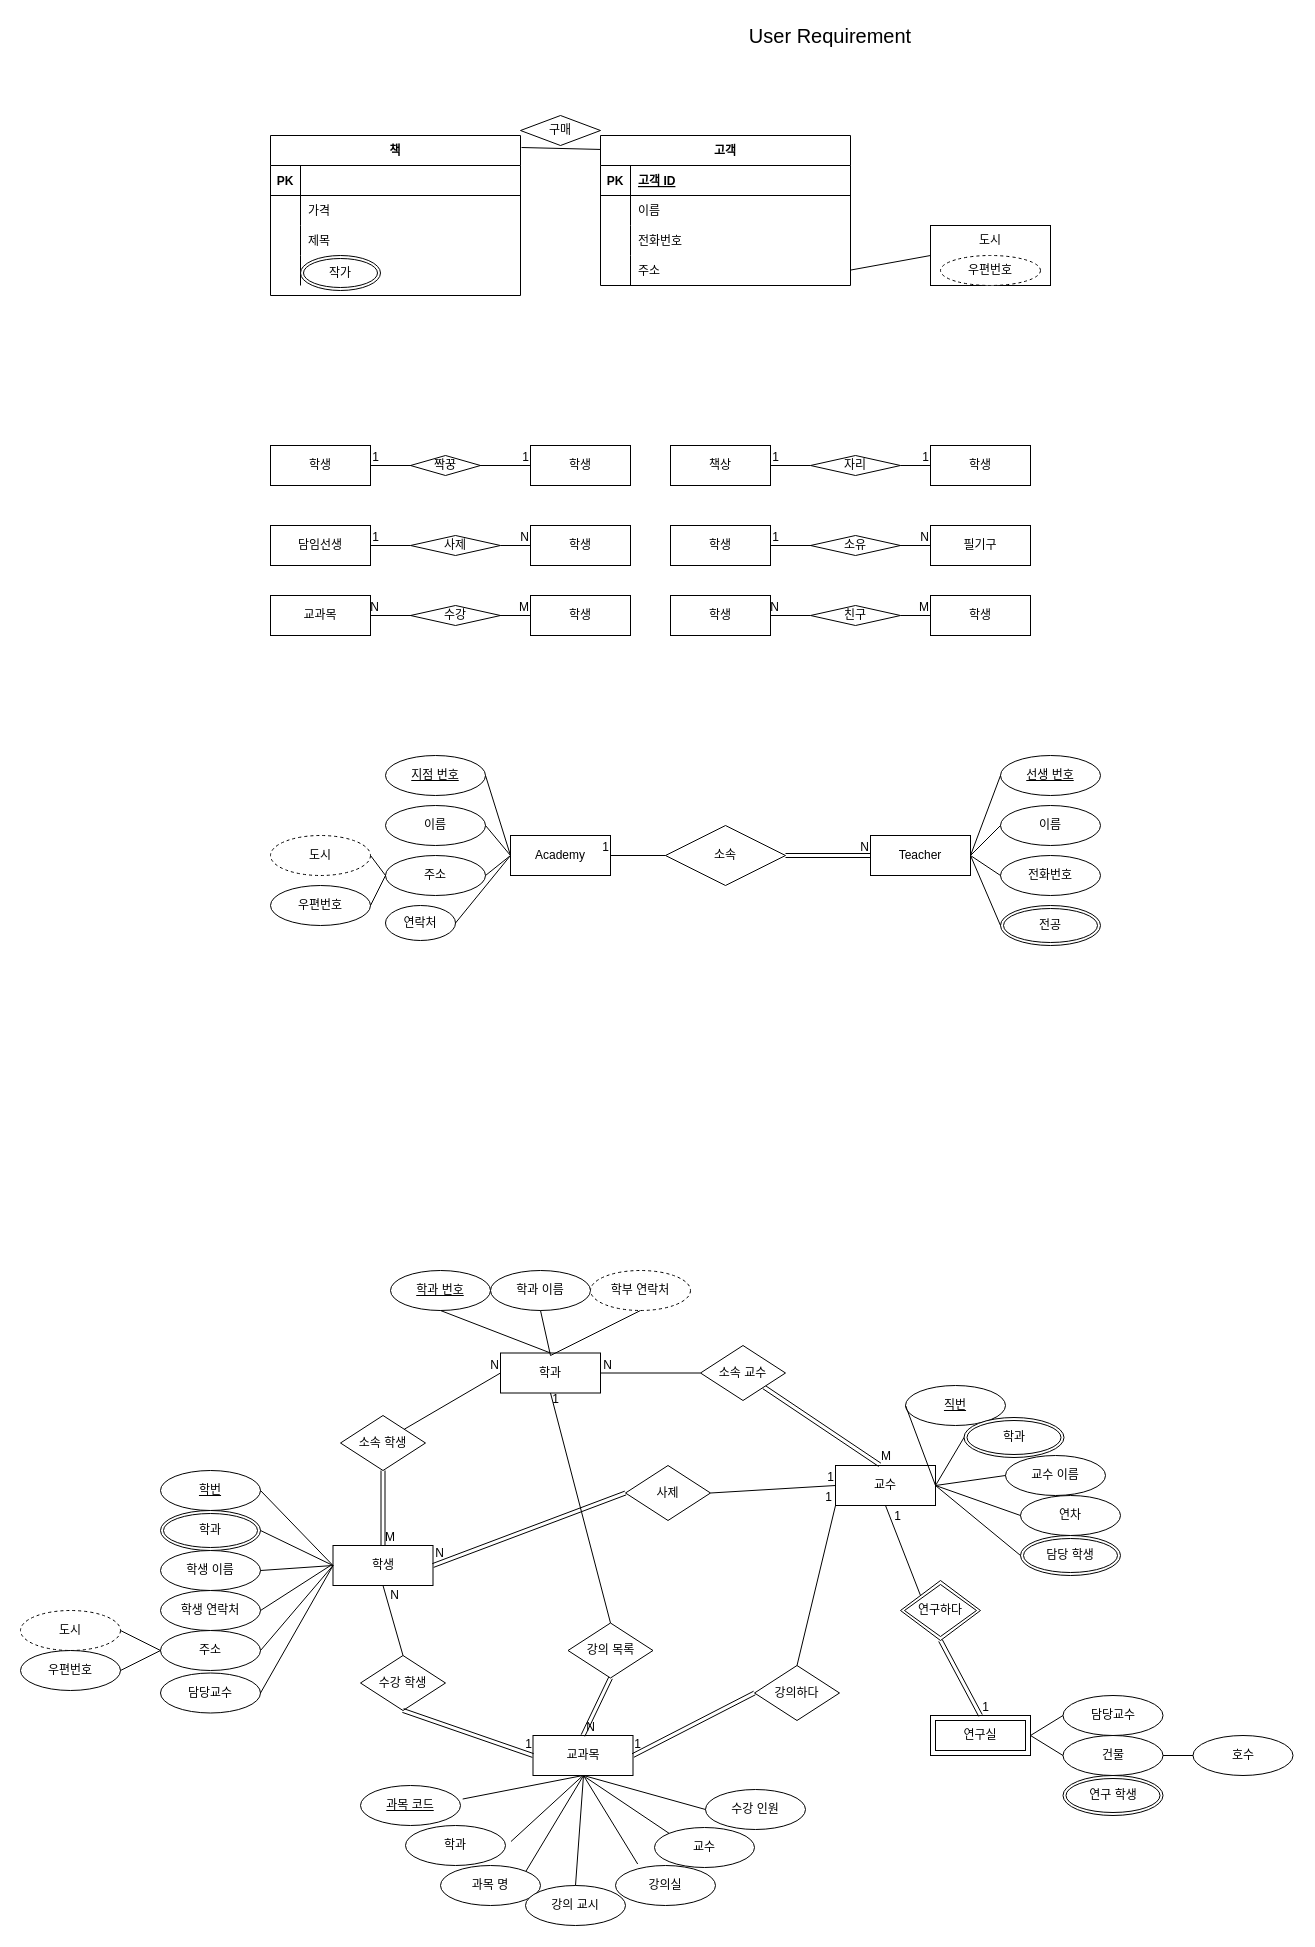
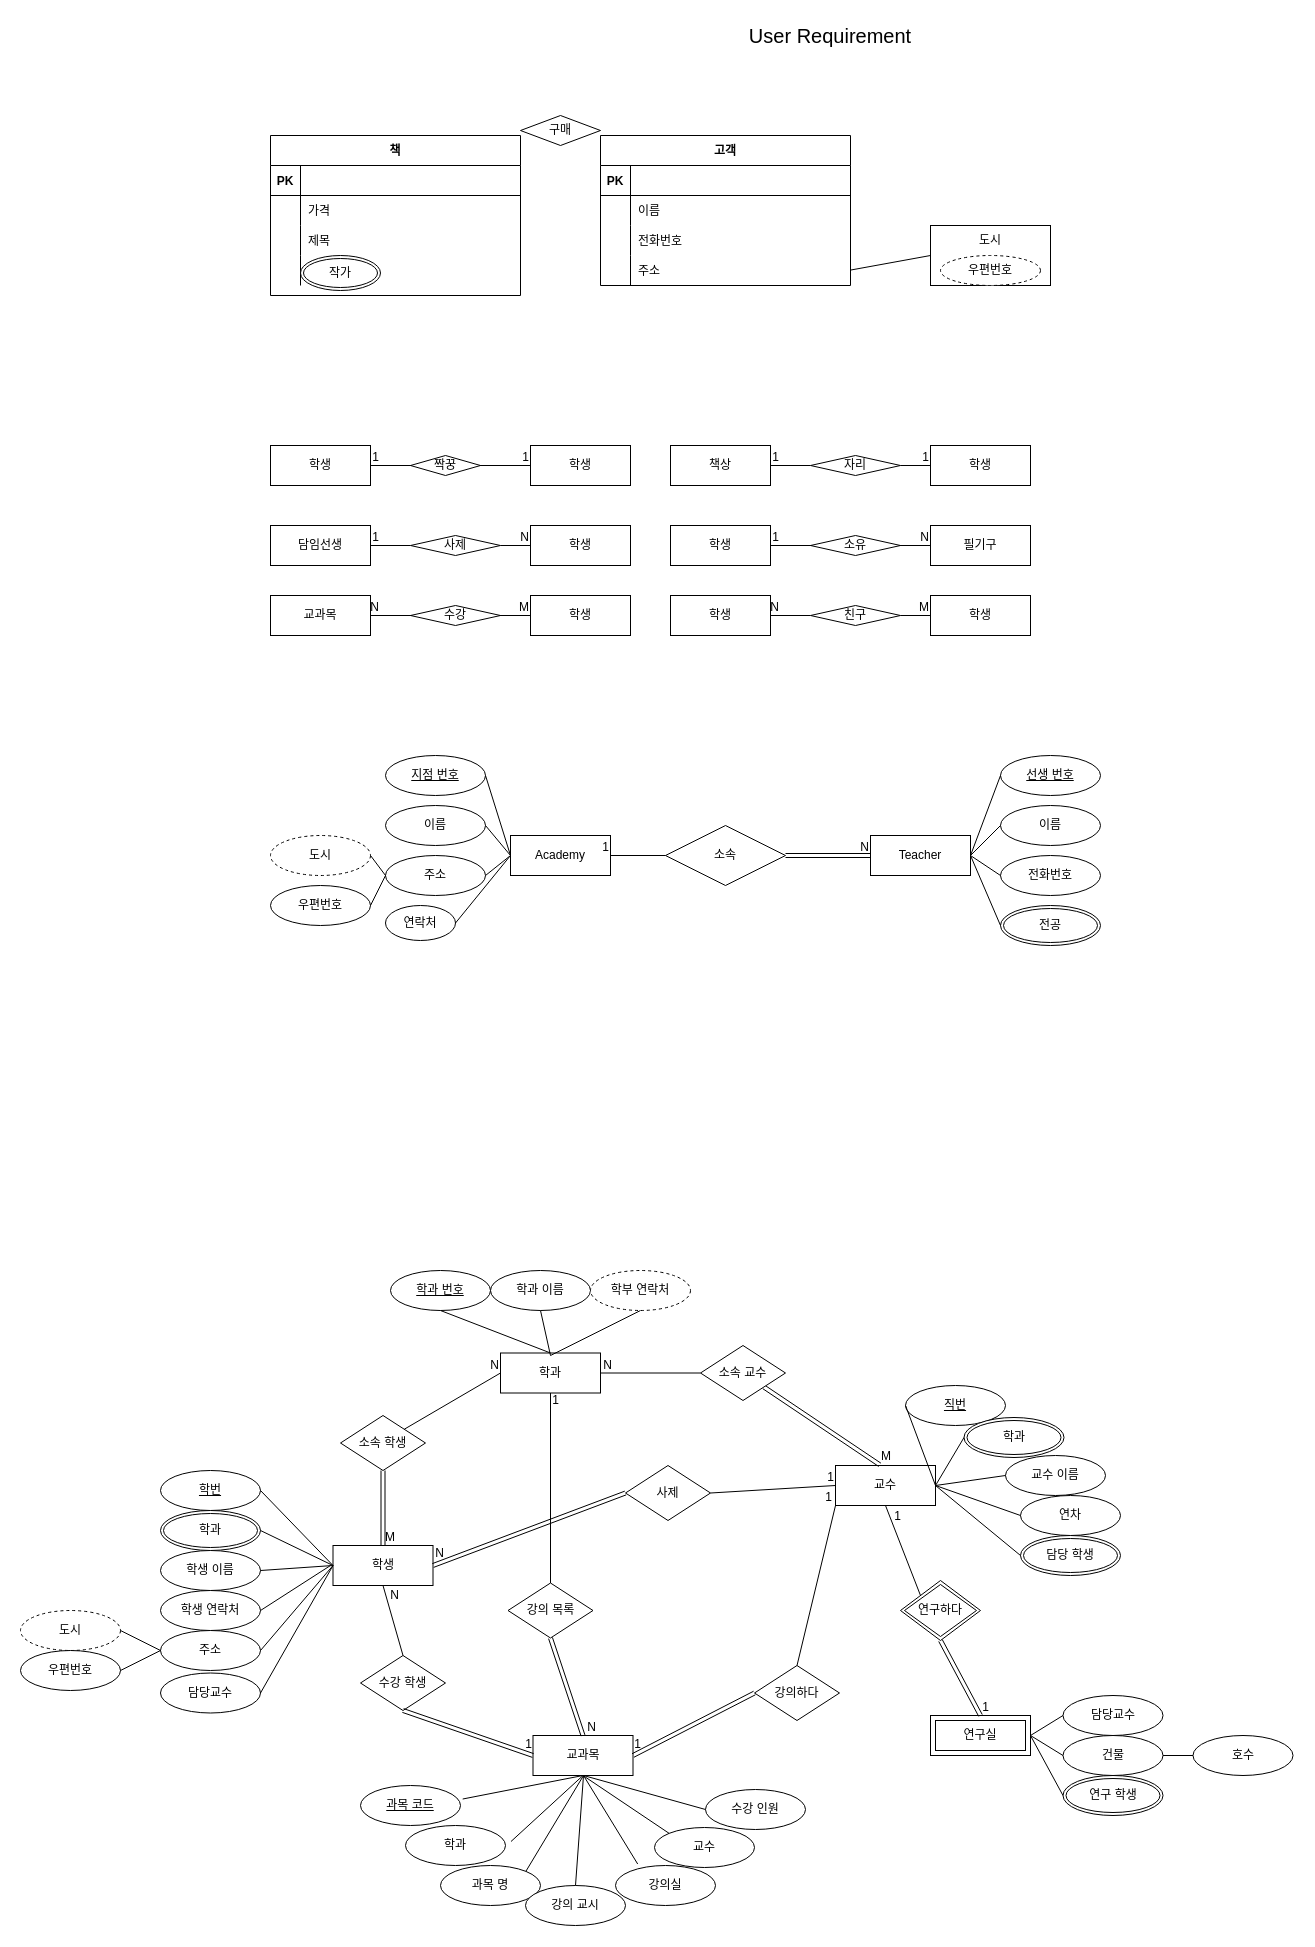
- <mxCell id="27" value="" style="endArrow=none;html=1;rounded=0;exitX=1.004;exitY=0.075;exitDx=0;exitDy=0;exitPerimeter=0;entryX=0;entryY=0.093;entryDx=0;entryDy=0;entryPerimeter=0;" edge="1" parent="1" source="15" target="2"><mxGeometry width="50" height="50" relative="1" as="geometry"><mxPoint x="660" y="425" as="sourcePoint" /><mxPoint x="710" y="375" as="targetPoint" /></mxGeometry></mxCell>
- <mxCell id="5" value="고객 ID" style="shape=partialRectangle;overflow=hidden;connectable=0;fillColor=none;top=0;left=0;bottom=0;right=0;align=left;spacingLeft=6;fontStyle=5;" parent="3" vertex="1"><mxGeometry x="30" width="220" height="30" as="geometry"><mxRectangle width="220" height="30" as="alternateBounds" /></mxGeometry></mxCell>
- <mxCell id="150" value="강의 목록" style="shape=rhombus;perimeter=rhombusPerimeter;whiteSpace=wrap;html=1;align=center;" vertex="1" parent="1"><mxGeometry x="567.5" y="1622.5" width="85" height="55" as="geometry" /></mxCell>
+ <mxCell id="150" value="강의 목록" style="shape=rhombus;perimeter=rhombusPerimeter;whiteSpace=wrap;html=1;align=center;" vertex="1" parent="1"><mxGeometry x="507.5" y="1582.5" width="85" height="55" as="geometry" /></mxCell>
+ <mxCell id="147" value="" style="endArrow=none;html=1;rounded=0;entryX=0;entryY=0.5;entryDx=0;entryDy=0;exitX=1;exitY=0.5;exitDx=0;exitDy=0;" edge="1" parent="1" source="140" target="146"><mxGeometry relative="1" as="geometry"><mxPoint x="745" y="1735" as="sourcePoint" /><mxPoint x="905" y="1735" as="targetPoint" /></mxGeometry></mxCell>
